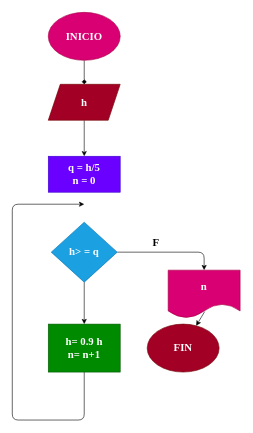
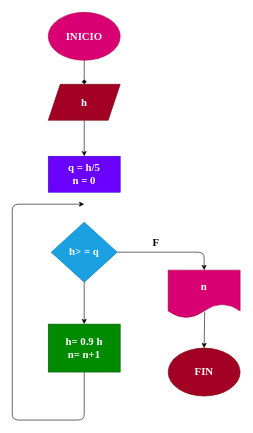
- <mxCell id="14" value="FIN" style="ellipse;whiteSpace=wrap;html=1;fillColor=#a20025;fontColor=#ffffff;strokeColor=#6F0000;fontSize=18;fontFamily=Verdana;fontStyle=1" vertex="1" parent="1"><mxGeometry x="245" y="540" width="120" height="80" as="geometry" /></mxCell>
+ <mxCell id="14" value="FIN" style="ellipse;whiteSpace=wrap;html=1;fillColor=#a20025;fontColor=#ffffff;strokeColor=#6F0000;fontSize=18;fontFamily=Verdana;fontStyle=1" vertex="1" parent="1"><mxGeometry x="280" y="580" width="120" height="80" as="geometry" /></mxCell>
